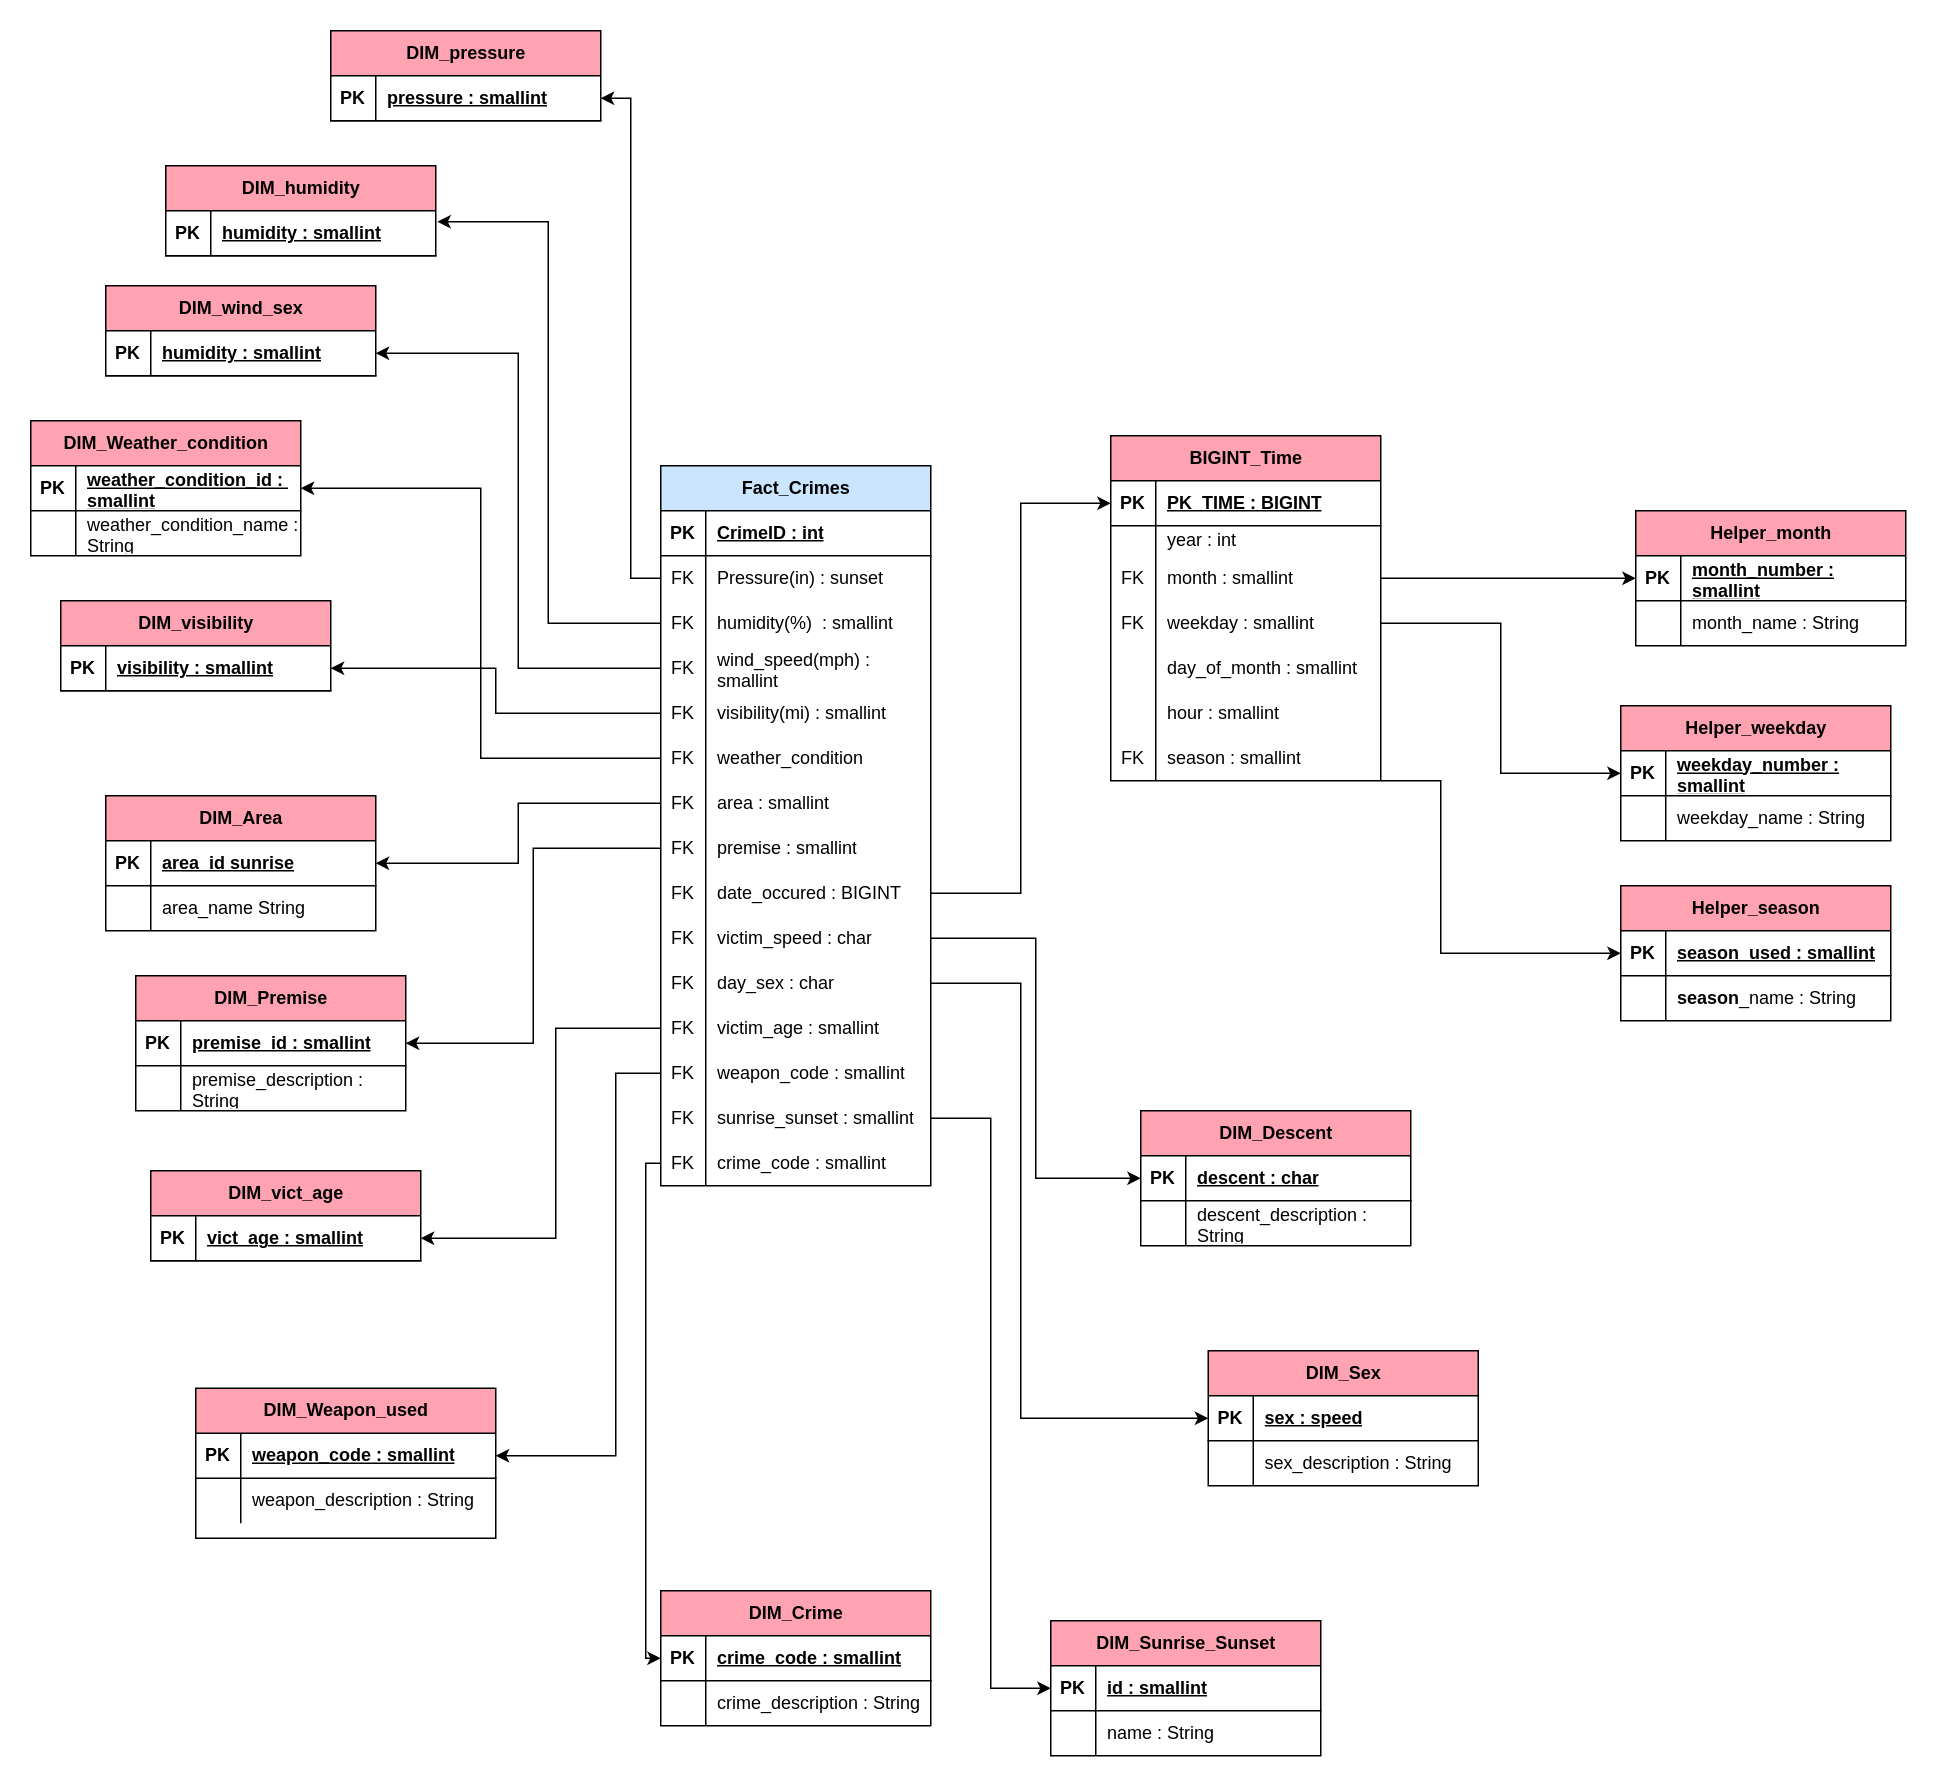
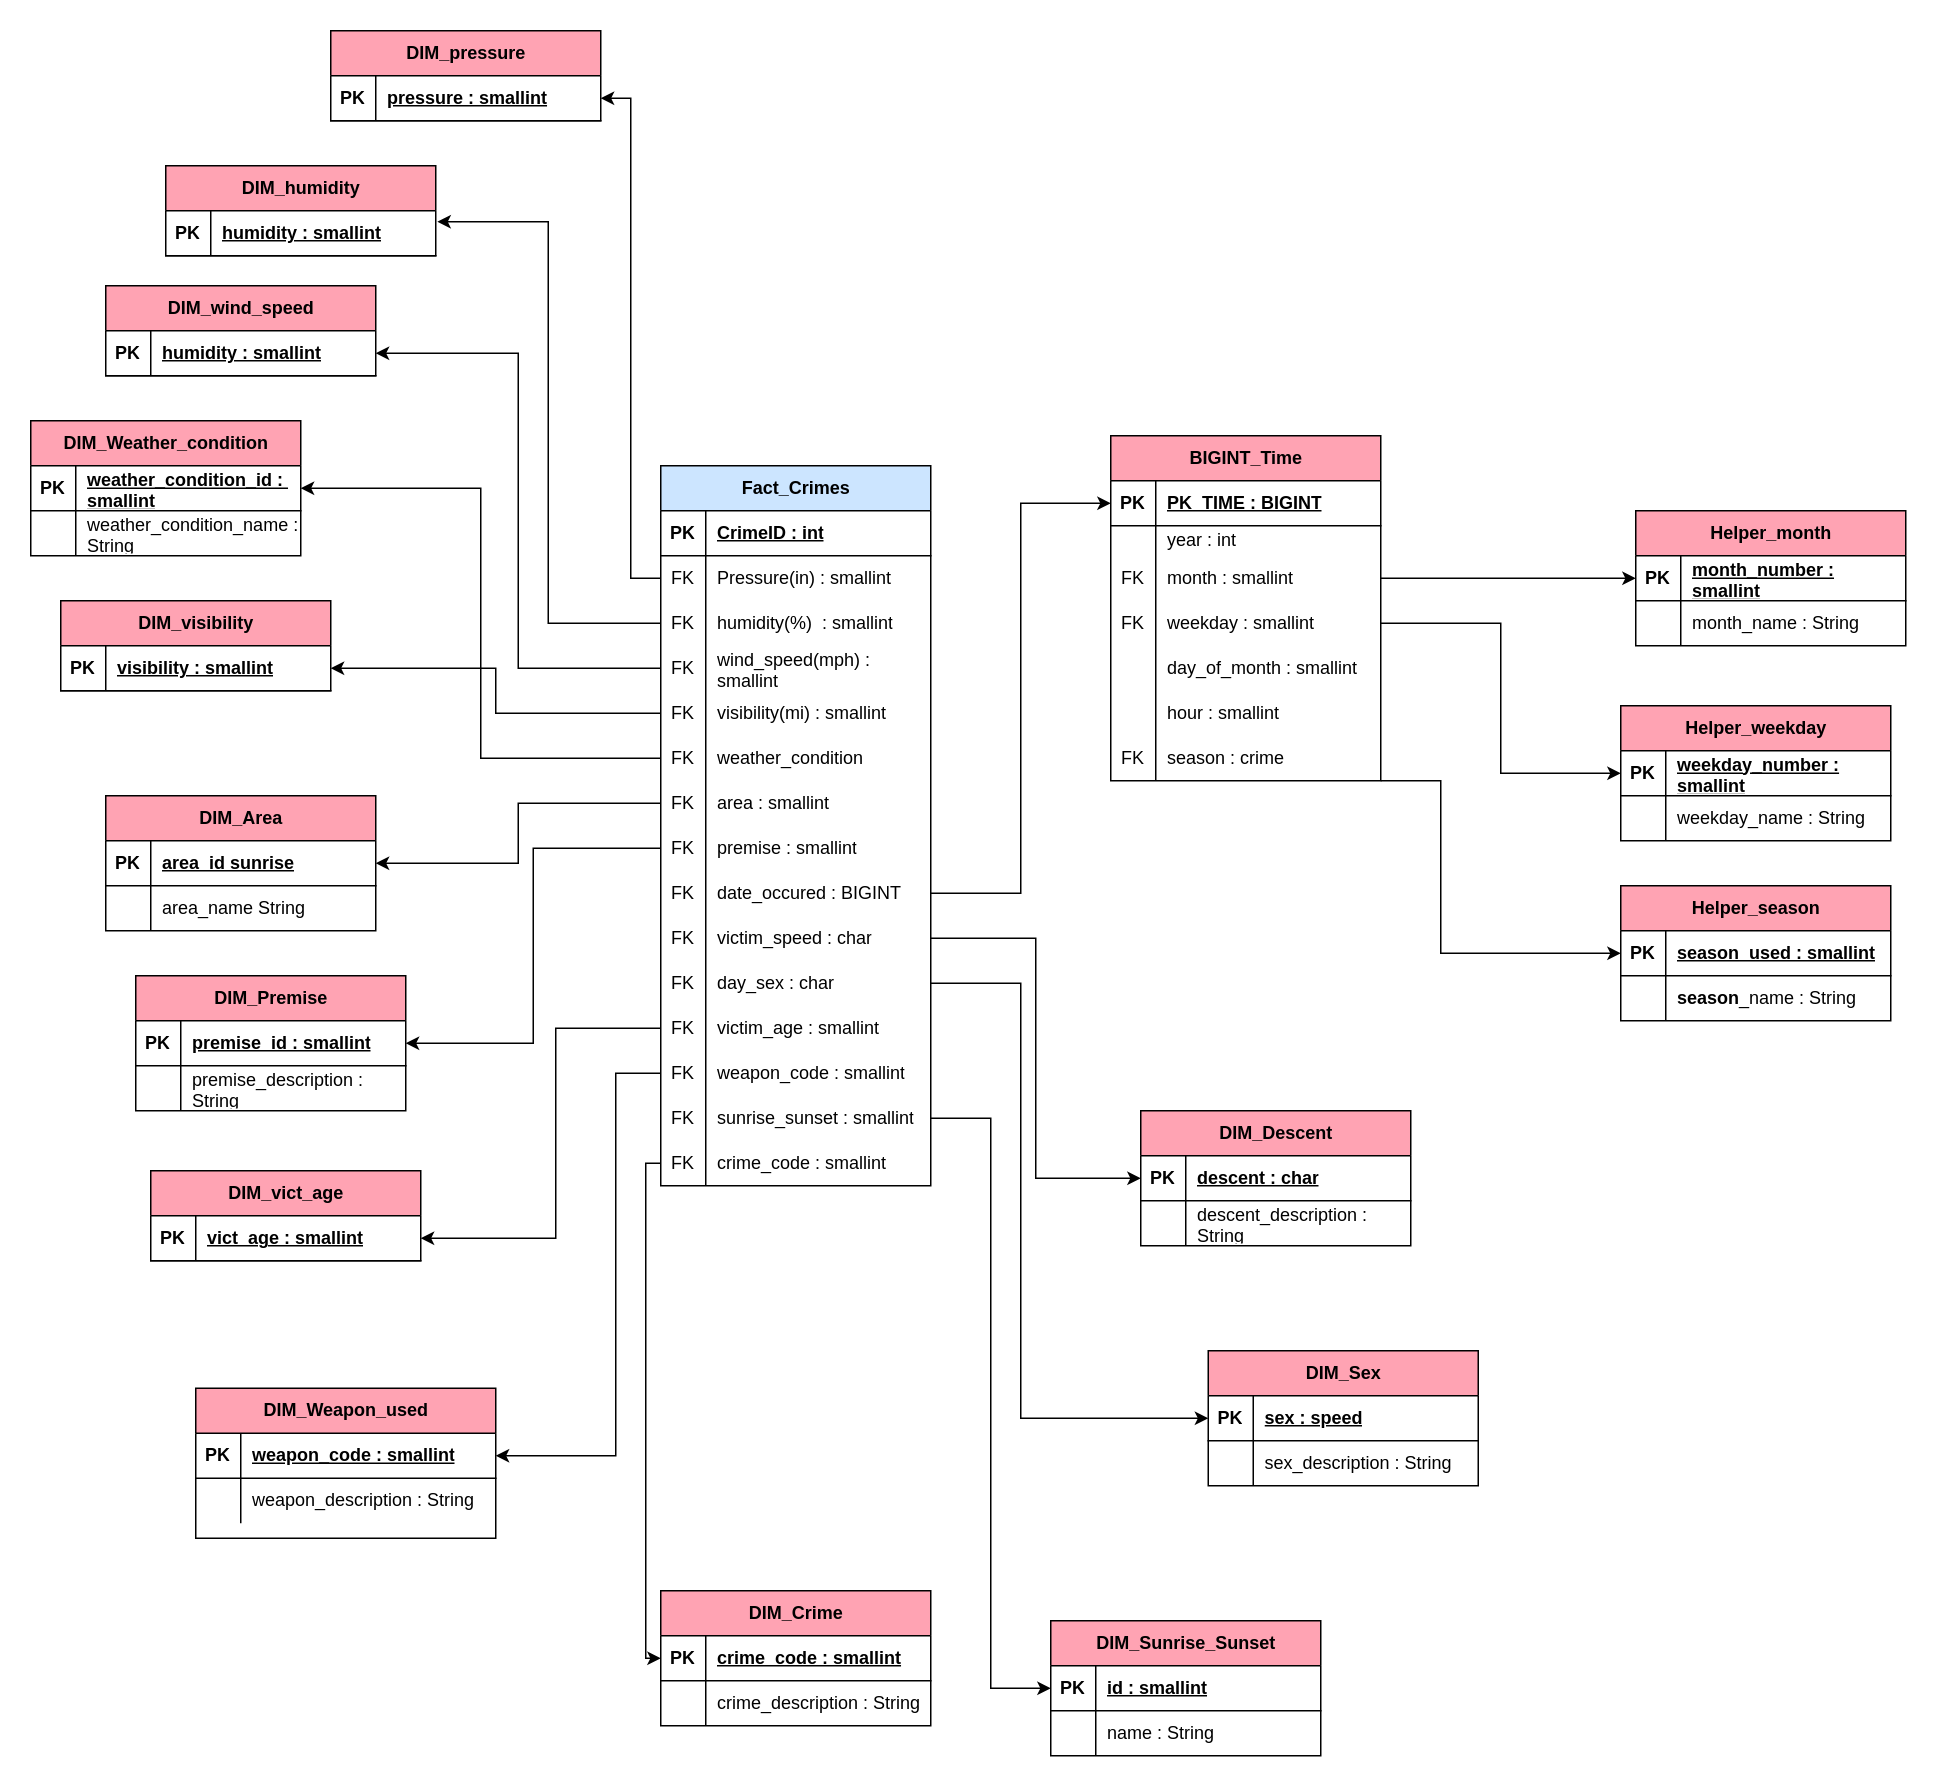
- <mxCell id="176" value="DIM_wind_sex" style="shape=table;startSize=30;container=1;collapsible=1;childLayout=tableLayout;fixedRows=1;rowLines=0;fontStyle=1;align=center;resizeLast=1;html=1;fillColor=#FFA3B3;" vertex="1" parent="1"><mxGeometry x="70" y="190" width="180" height="60" as="geometry" /></mxCell>
+ <mxCell id="176" value="DIM_wind_speed" style="shape=table;startSize=30;container=1;collapsible=1;childLayout=tableLayout;fixedRows=1;rowLines=0;fontStyle=1;align=center;resizeLast=1;html=1;fillColor=#FFA3B3;" vertex="1" parent="1"><mxGeometry x="70" y="190" width="180" height="60" as="geometry" /></mxCell>
- <mxCell id="45" value="Pressure(in) : sunset" style="shape=partialRectangle;connectable=0;fillColor=none;top=0;left=0;bottom=0;right=0;align=left;spacingLeft=6;overflow=hidden;whiteSpace=wrap;html=1;" parent="43" vertex="1"><mxGeometry x="30" width="150" height="30" as="geometry"><mxRectangle width="150" height="30" as="alternateBounds" /></mxGeometry></mxCell>
+ <mxCell id="45" value="Pressure(in) : smallint" style="shape=partialRectangle;connectable=0;fillColor=none;top=0;left=0;bottom=0;right=0;align=left;spacingLeft=6;overflow=hidden;whiteSpace=wrap;html=1;" parent="43" vertex="1"><mxGeometry x="30" width="150" height="30" as="geometry"><mxRectangle width="150" height="30" as="alternateBounds" /></mxGeometry></mxCell>
- <mxCell id="30" value="&lt;span style=&quot;text-align: center; text-wrap: nowrap;&quot;&gt;season&lt;/span&gt;&amp;nbsp;: smallint" style="shape=partialRectangle;connectable=0;fillColor=none;top=0;left=0;bottom=0;right=0;align=left;spacingLeft=6;overflow=hidden;whiteSpace=wrap;html=1;" parent="28" vertex="1"><mxGeometry x="30" width="150" height="30" as="geometry"><mxRectangle width="150" height="30" as="alternateBounds" /></mxGeometry></mxCell>
+ <mxCell id="30" value="&lt;span style=&quot;text-align: center; text-wrap: nowrap;&quot;&gt;season&lt;/span&gt;&amp;nbsp;: crime" style="shape=partialRectangle;connectable=0;fillColor=none;top=0;left=0;bottom=0;right=0;align=left;spacingLeft=6;overflow=hidden;whiteSpace=wrap;html=1;" parent="28" vertex="1"><mxGeometry x="30" width="150" height="30" as="geometry"><mxRectangle width="150" height="30" as="alternateBounds" /></mxGeometry></mxCell>
